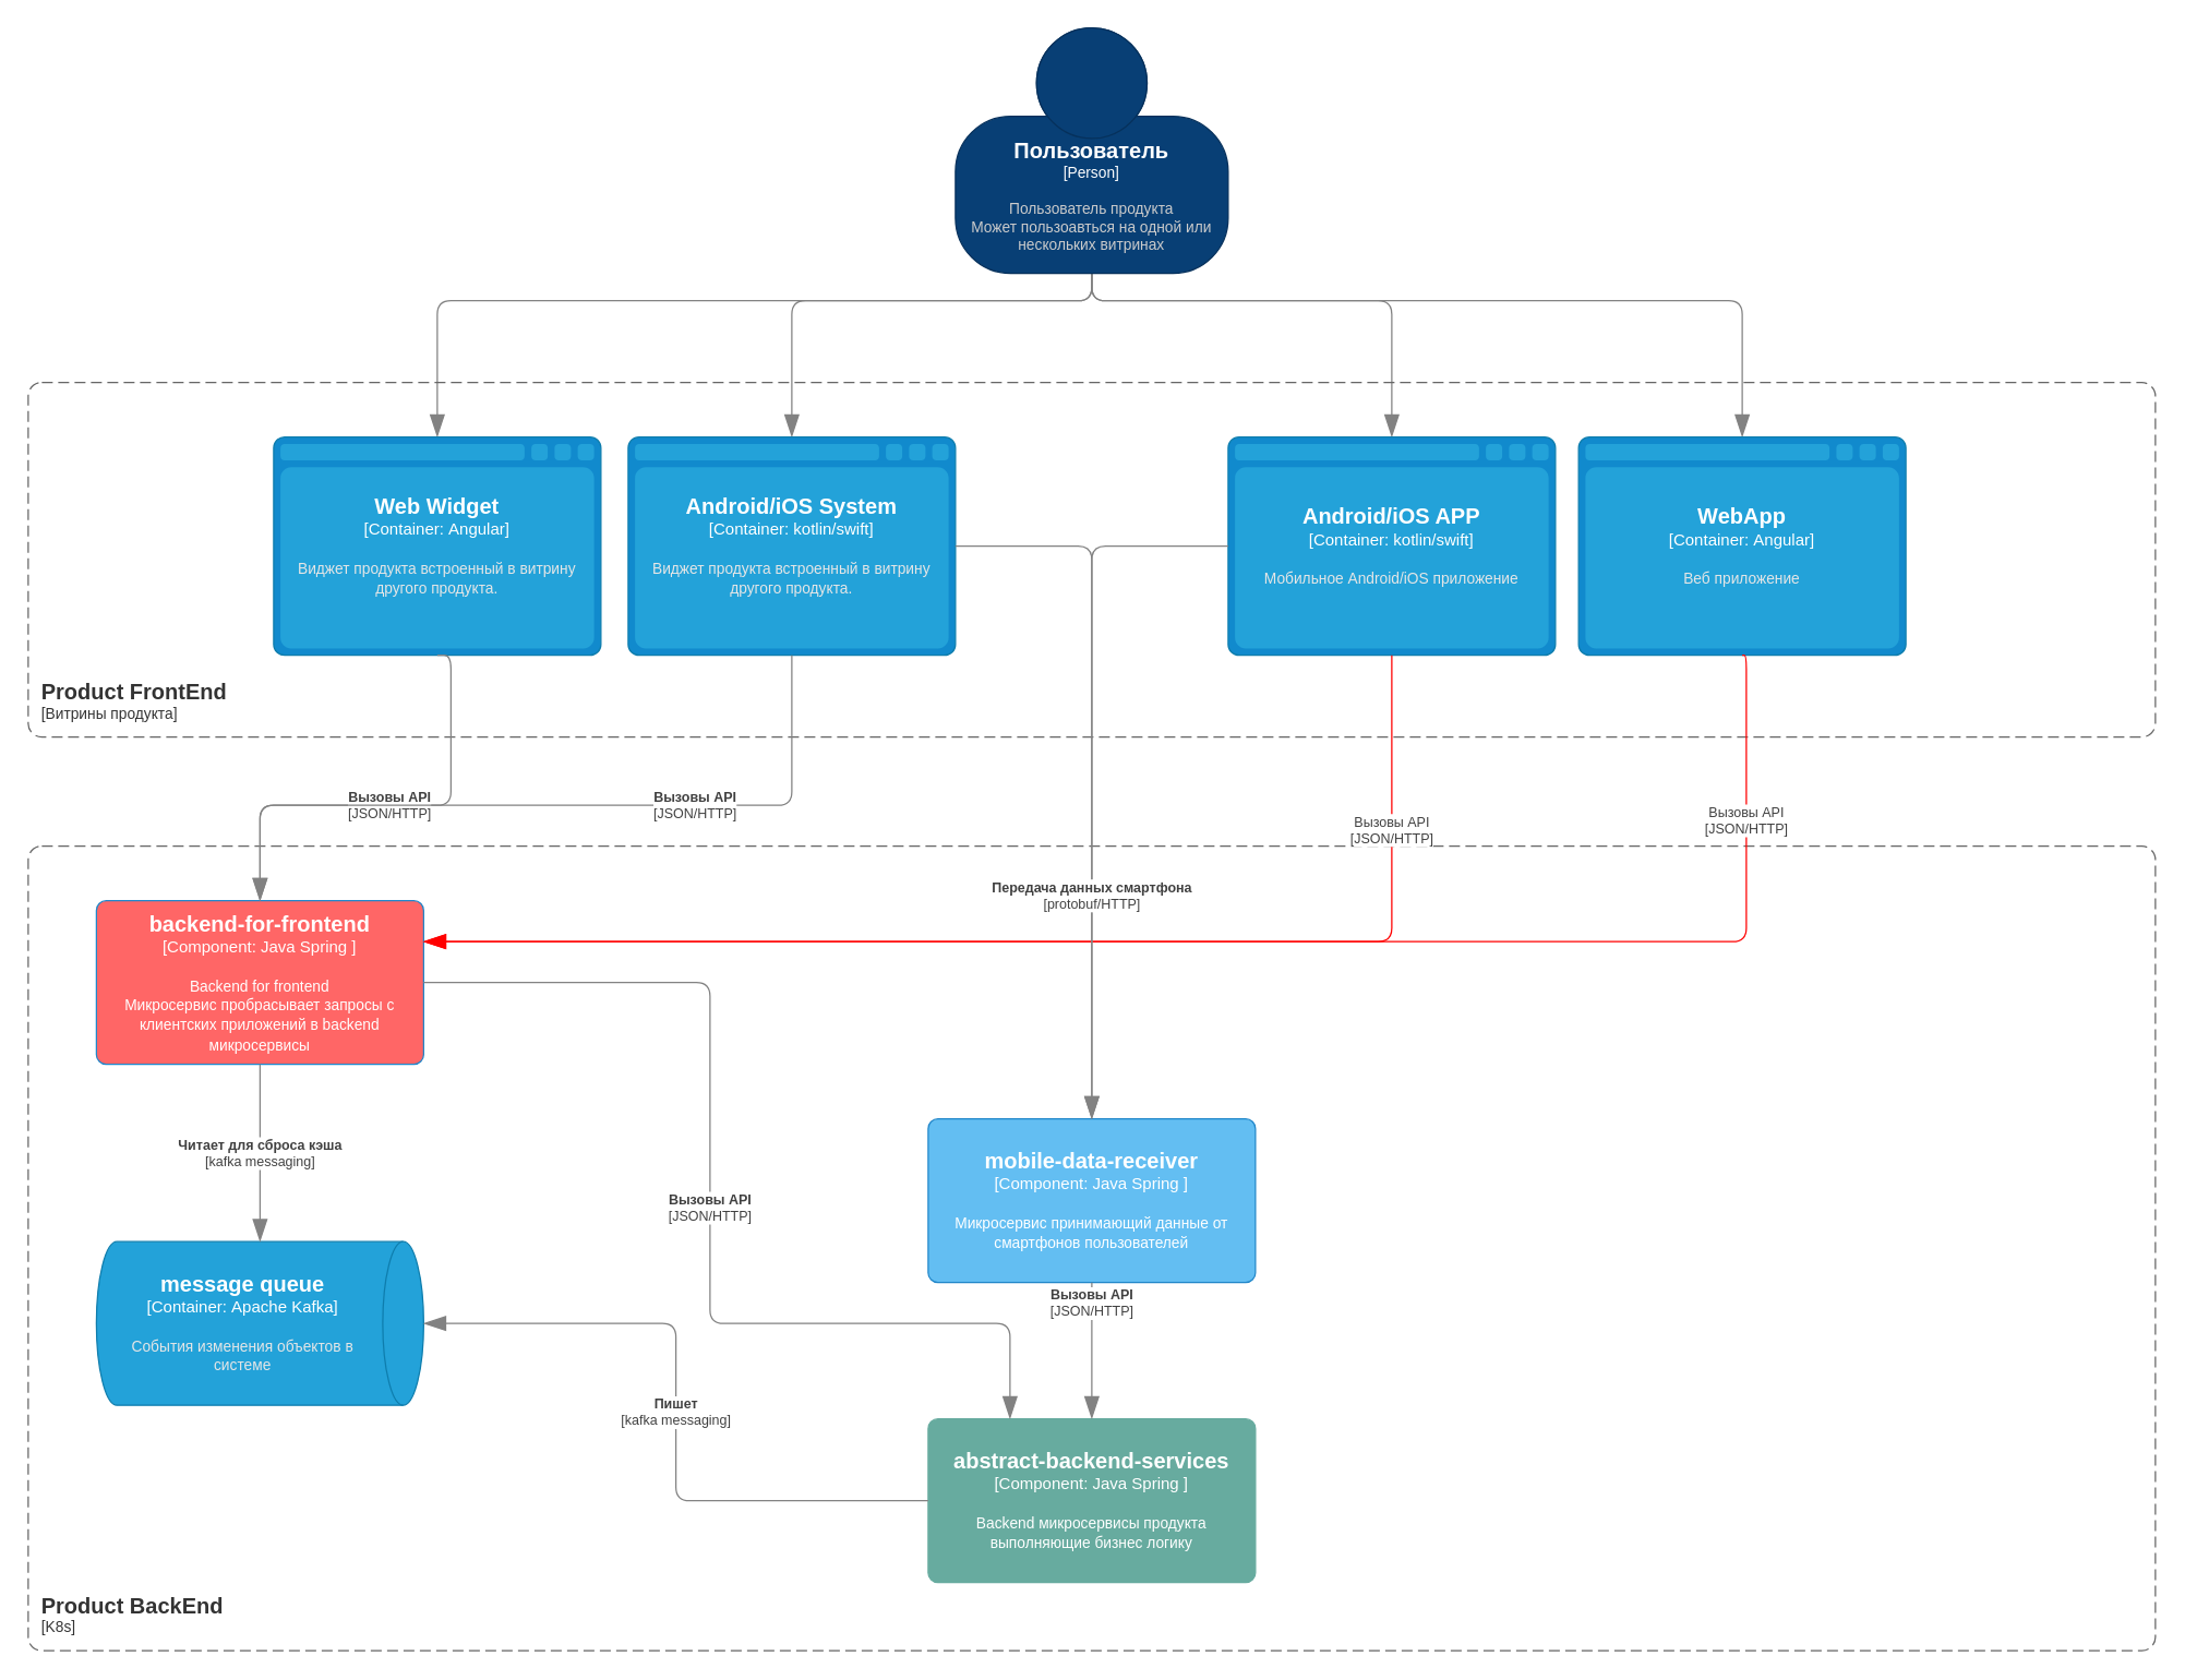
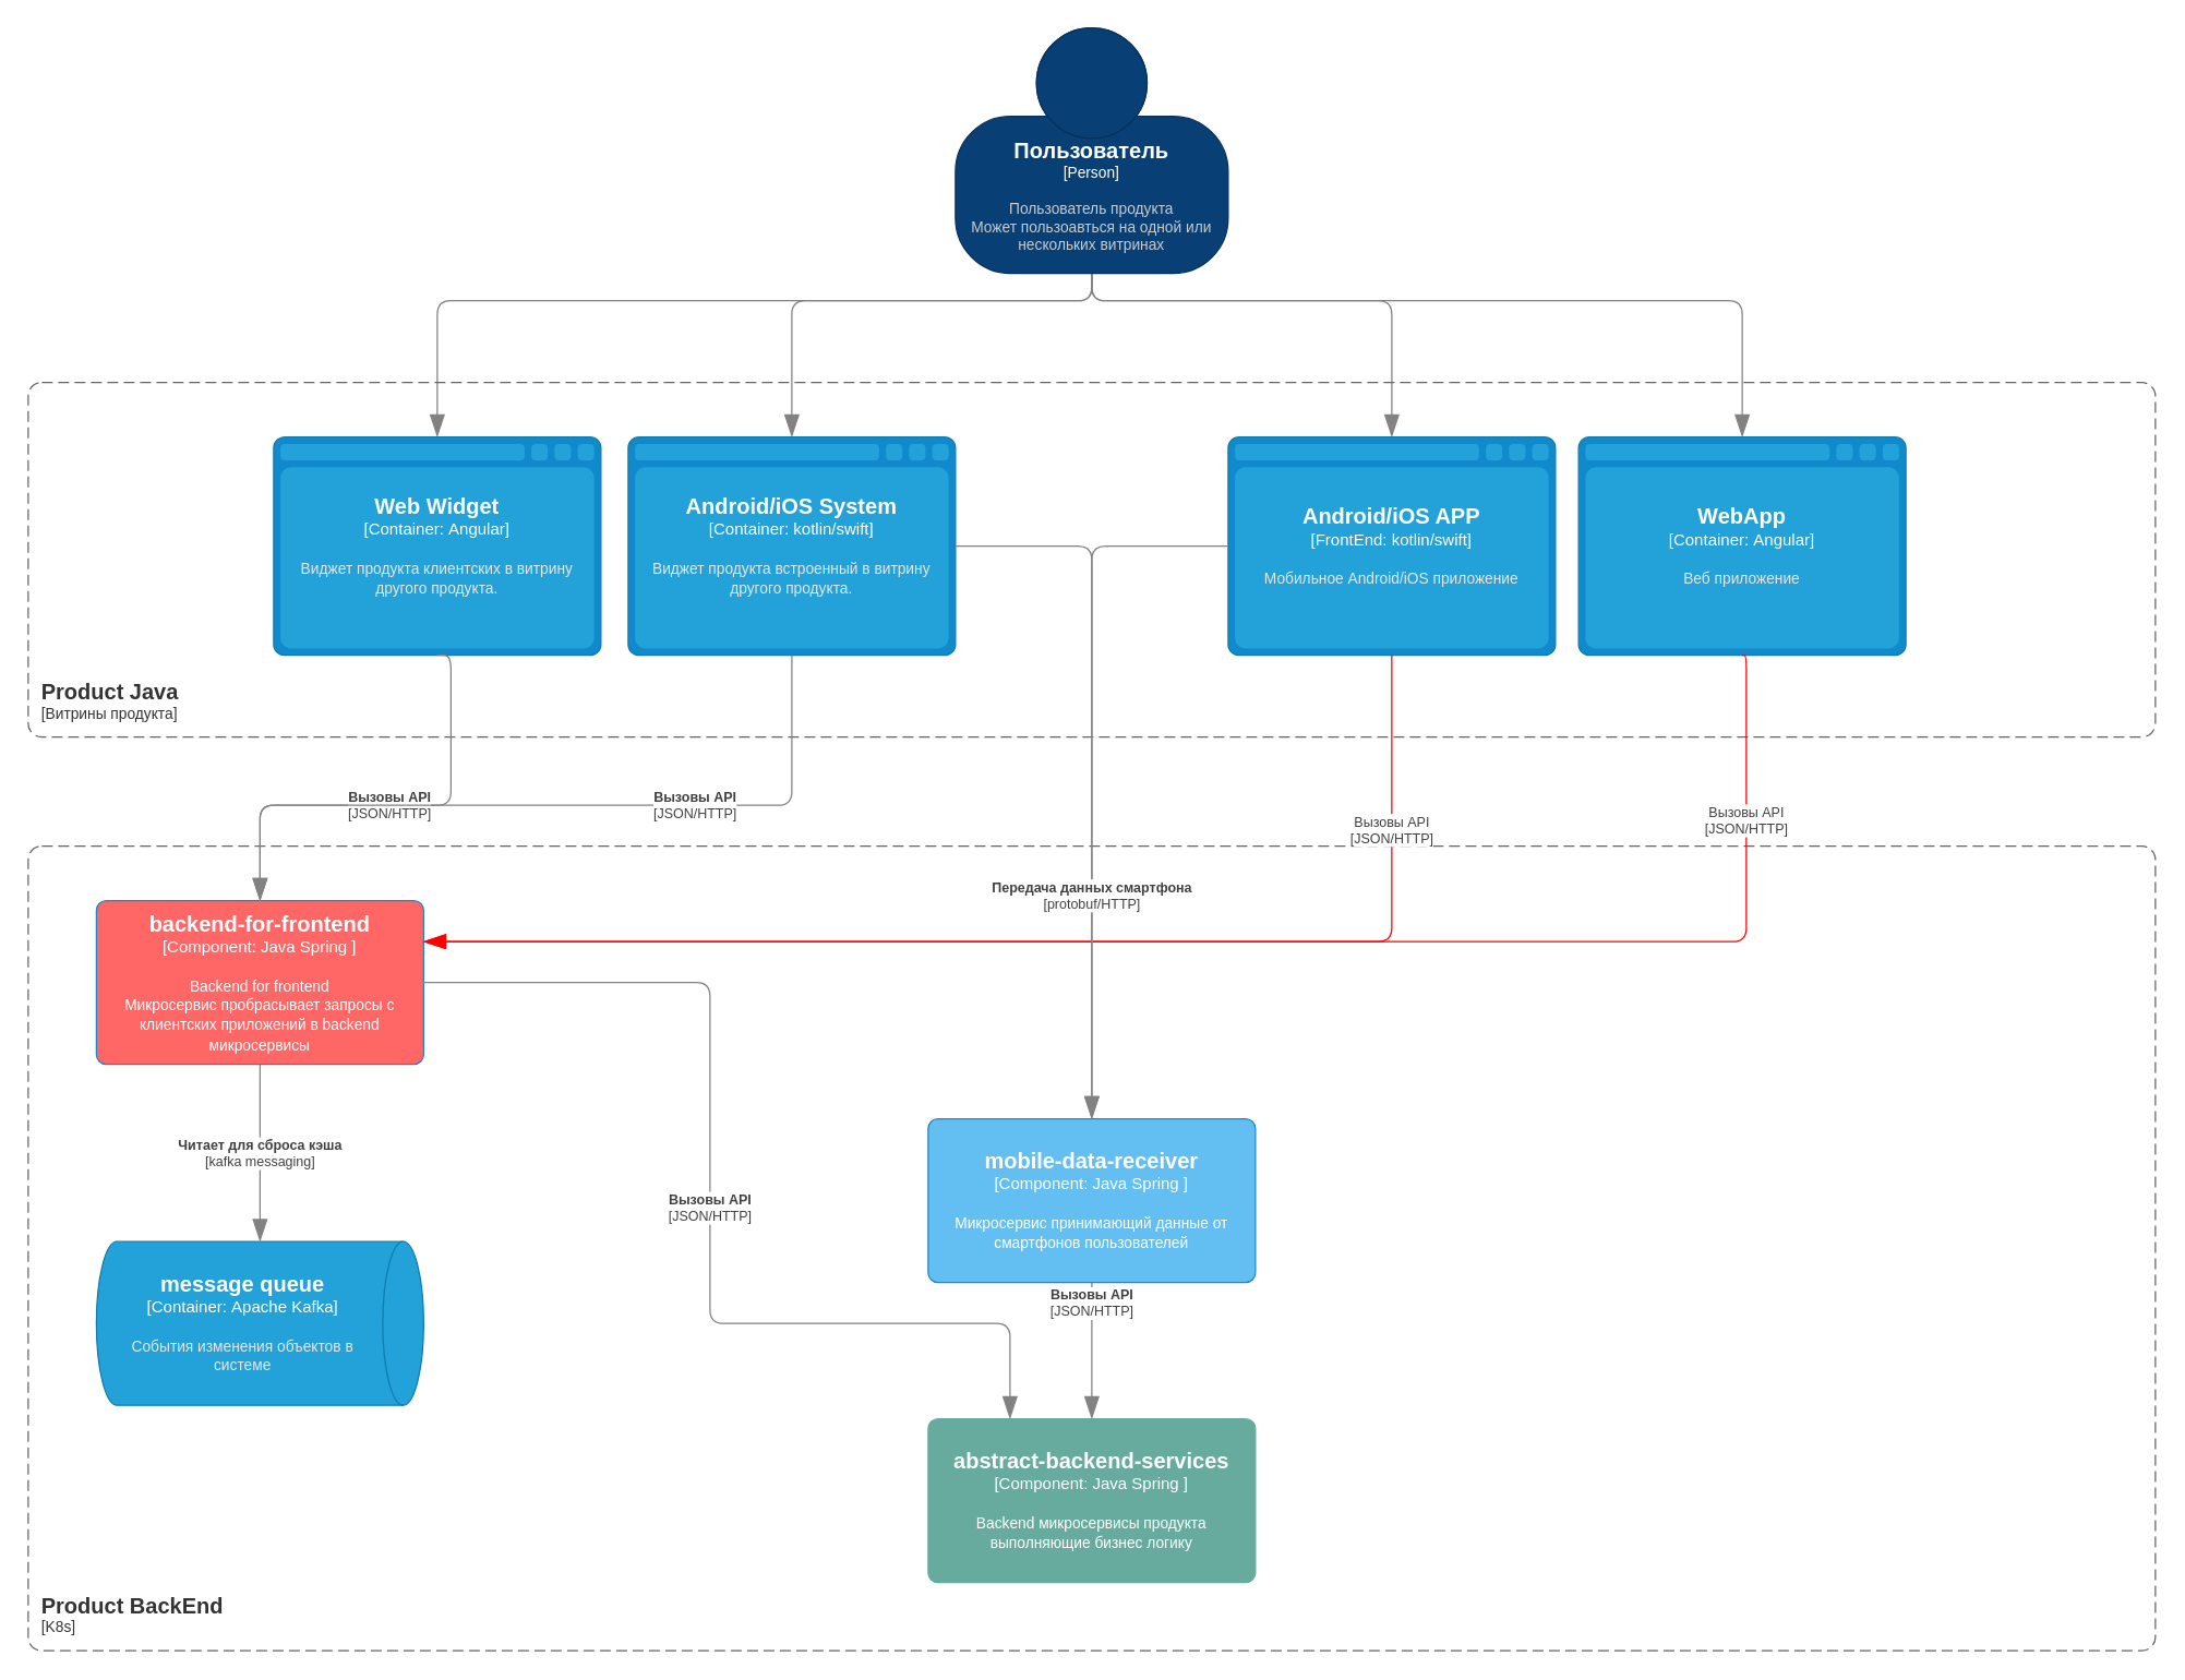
- <mxCell id="10" value="&lt;font style=&quot;font-size: 16px&quot;&gt;&lt;b&gt;Web Widget&lt;/b&gt;&lt;/font&gt;&lt;div&gt;[Container:&amp;nbsp;Angular]&lt;/div&gt;&lt;br&gt;&lt;div&gt;&lt;font style=&quot;font-size: 11px&quot;&gt;&lt;font color=&quot;#E6E6E6&quot;&gt;Виджет продукта встроенный в витрину другого продукта.&lt;/font&gt;&lt;/div&gt;" style="shape=mxgraph.c4.webBrowserContainer2;whiteSpace=wrap;html=1;boundedLbl=1;rounded=0;labelBackgroundColor=none;strokeColor=#118ACD;fillColor=#23A2D9;strokeColor=#118ACD;strokeColor2=#0E7DAD;fontSize=12;fontColor=#ffffff;align=center;metaEdit=1;points=[[0.5,0,0],[1,0.25,0],[1,0.5,0],[1,0.75,0],[0.5,1,0],[0,0.75,0],[0,0.5,0],[0,0.25,0]];resizable=0;" vertex="1" parent="1"><mxGeometry x="200" y="320" width="240" height="160" as="geometry" /></mxCell>
+ <mxCell id="10" value="&lt;font style=&quot;font-size: 16px&quot;&gt;&lt;b&gt;Web Widget&lt;/b&gt;&lt;/font&gt;&lt;div&gt;[Container:&amp;nbsp;Angular]&lt;/div&gt;&lt;br&gt;&lt;div&gt;&lt;font style=&quot;font-size: 11px&quot;&gt;&lt;font color=&quot;#E6E6E6&quot;&gt;Виджет продукта клиентских в витрину другого продукта.&lt;/font&gt;&lt;/div&gt;" style="shape=mxgraph.c4.webBrowserContainer2;whiteSpace=wrap;html=1;boundedLbl=1;rounded=0;labelBackgroundColor=none;strokeColor=#118ACD;fillColor=#23A2D9;strokeColor=#118ACD;strokeColor2=#0E7DAD;fontSize=12;fontColor=#ffffff;align=center;metaEdit=1;points=[[0.5,0,0],[1,0.25,0],[1,0.5,0],[1,0.75,0],[0.5,1,0],[0,0.75,0],[0,0.5,0],[0,0.25,0]];resizable=0;" vertex="1" parent="1"><mxGeometry x="200" y="320" width="240" height="160" as="geometry" /></mxCell>
- <mxCell id="8" value="&lt;font style=&quot;font-size: 16px&quot;&gt;&lt;b&gt;Android/iOS APP&lt;/b&gt;&lt;/font&gt;&lt;div&gt;[Container:&amp;nbsp;kotlin/swift]&lt;/div&gt;&lt;br&gt;&lt;div&gt;&lt;font style=&quot;font-size: 11px&quot;&gt;&lt;font color=&quot;#E6E6E6&quot;&gt;Мобильное Android/iOS приложение&lt;/font&gt;&lt;/div&gt;" style="shape=mxgraph.c4.webBrowserContainer2;whiteSpace=wrap;html=1;boundedLbl=1;rounded=0;labelBackgroundColor=none;strokeColor=#118ACD;fillColor=#23A2D9;strokeColor=#118ACD;strokeColor2=#0E7DAD;fontSize=12;fontColor=#ffffff;align=center;metaEdit=1;points=[[0.5,0,0],[1,0.25,0],[1,0.5,0],[1,0.75,0],[0.5,1,0],[0,0.75,0],[0,0.5,0],[0,0.25,0]];resizable=0;" vertex="1" parent="1"><mxGeometry x="900" y="320" width="240" height="160" as="geometry" /></mxCell>
+ <mxCell id="8" value="&lt;font style=&quot;font-size: 16px&quot;&gt;&lt;b&gt;Android/iOS APP&lt;/b&gt;&lt;/font&gt;&lt;div&gt;[FrontEnd:&amp;nbsp;kotlin/swift]&lt;/div&gt;&lt;br&gt;&lt;div&gt;&lt;font style=&quot;font-size: 11px&quot;&gt;&lt;font color=&quot;#E6E6E6&quot;&gt;Мобильное Android/iOS приложение&lt;/font&gt;&lt;/div&gt;" style="shape=mxgraph.c4.webBrowserContainer2;whiteSpace=wrap;html=1;boundedLbl=1;rounded=0;labelBackgroundColor=none;strokeColor=#118ACD;fillColor=#23A2D9;strokeColor=#118ACD;strokeColor2=#0E7DAD;fontSize=12;fontColor=#ffffff;align=center;metaEdit=1;points=[[0.5,0,0],[1,0.25,0],[1,0.5,0],[1,0.75,0],[0.5,1,0],[0,0.75,0],[0,0.5,0],[0,0.25,0]];resizable=0;" vertex="1" parent="1"><mxGeometry x="900" y="320" width="240" height="160" as="geometry" /></mxCell>
- <mxCell id="14" value="&lt;font style=&quot;font-size: 16px&quot;&gt;&lt;b&gt;&lt;div style=&quot;text-align: left&quot;&gt;Product FrontEnd&lt;/div&gt;&lt;/b&gt;&lt;/font&gt;&lt;div style=&quot;text-align: left&quot;&gt;[Витрины продукта]&lt;/div&gt;" style="rounded=1;fontSize=11;whiteSpace=wrap;html=1;dashed=1;arcSize=20;fillColor=none;strokeColor=#666666;fontColor=#333333;labelBackgroundColor=none;align=left;verticalAlign=bottom;labelBorderColor=none;spacingTop=0;spacing=10;dashPattern=8 4;metaEdit=1;rotatable=0;perimeter=rectanglePerimeter;noLabel=0;labelPadding=0;allowArrows=0;connectable=0;expand=0;recursiveResize=0;editable=1;pointerEvents=0;absoluteArcSize=1;points=[[0.25,0,0],[0.5,0,0],[0.75,0,0],[1,0.25,0],[1,0.5,0],[1,0.75,0],[0.75,1,0],[0.5,1,0],[0.25,1,0],[0,0.75,0],[0,0.5,0],[0,0.25,0]];" vertex="1" parent="1"><mxGeometry x="20" y="280" width="1560" height="260" as="geometry" /></mxCell>
+ <mxCell id="14" value="&lt;font style=&quot;font-size: 16px&quot;&gt;&lt;b&gt;&lt;div style=&quot;text-align: left&quot;&gt;Product Java&lt;/div&gt;&lt;/b&gt;&lt;/font&gt;&lt;div style=&quot;text-align: left&quot;&gt;[Витрины продукта]&lt;/div&gt;" style="rounded=1;fontSize=11;whiteSpace=wrap;html=1;dashed=1;arcSize=20;fillColor=none;strokeColor=#666666;fontColor=#333333;labelBackgroundColor=none;align=left;verticalAlign=bottom;labelBorderColor=none;spacingTop=0;spacing=10;dashPattern=8 4;metaEdit=1;rotatable=0;perimeter=rectanglePerimeter;noLabel=0;labelPadding=0;allowArrows=0;connectable=0;expand=0;recursiveResize=0;editable=1;pointerEvents=0;absoluteArcSize=1;points=[[0.25,0,0],[0.5,0,0],[0.75,0,0],[1,0.25,0],[1,0.5,0],[1,0.75,0],[0.75,1,0],[0.5,1,0],[0.25,1,0],[0,0.75,0],[0,0.5,0],[0,0.25,0]];" vertex="1" parent="1"><mxGeometry x="20" y="280" width="1560" height="260" as="geometry" /></mxCell>
- <mxCell id="19" value="&lt;div style=&quot;text-align: left&quot;&gt;&lt;div style=&quot;text-align: center&quot;&gt;&lt;b&gt;Пишет&lt;/b&gt;&lt;/div&gt;&lt;div style=&quot;text-align: center&quot;&gt;[kafka messaging]&lt;/div&gt;&lt;/div&gt;" style="endArrow=blockThin;html=1;fontSize=10;fontColor=#404040;strokeWidth=1;endFill=1;strokeColor=#828282;elbow=vertical;metaEdit=1;endSize=14;startSize=14;jumpStyle=none;jumpSize=16;edgeStyle=orthogonalEdgeStyle;rounded=1;entryX=0.5;entryY=0;entryDx=0;entryDy=0;entryPerimeter=0;exitX=0;exitY=0.5;exitDx=0;exitDy=0;exitPerimeter=0;" edge="1" parent="1" source="12" target="18"><mxGeometry width="240" relative="1" as="geometry"><mxPoint x="320" y="730" as="sourcePoint" /><mxPoint x="590" y="870" as="targetPoint" /></mxGeometry></mxCell>
